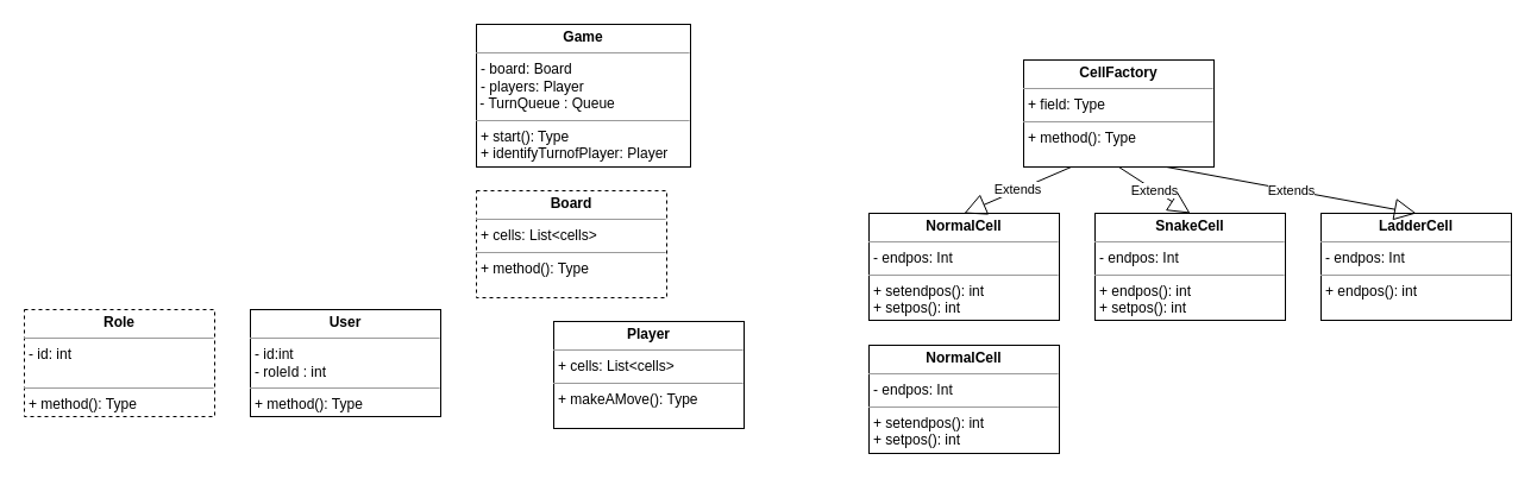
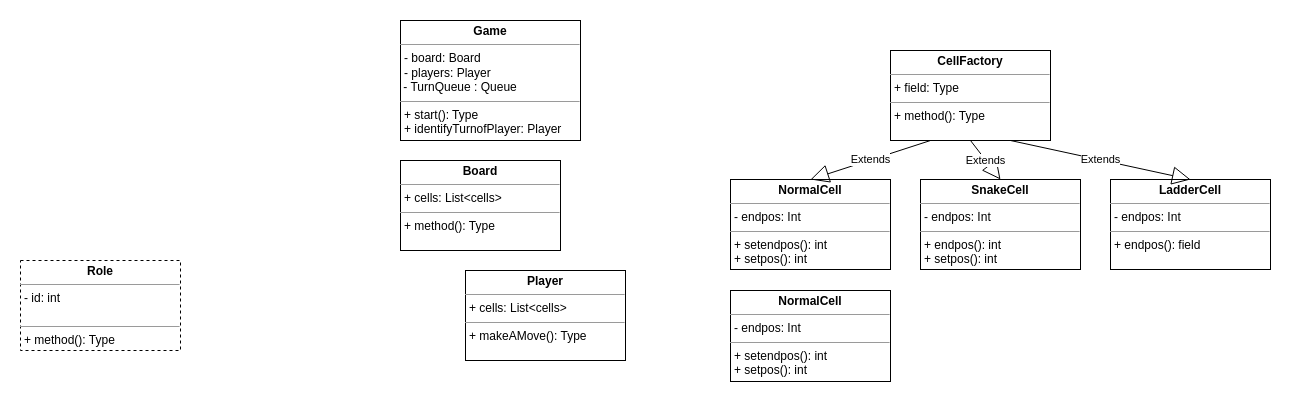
- <mxCell id="2" value="&lt;p style=&quot;margin: 0px ; margin-top: 4px ; text-align: center&quot;&gt;&lt;b&gt;CellFactory&lt;/b&gt;&lt;/p&gt;&lt;hr size=&quot;1&quot;&gt;&lt;p style=&quot;margin: 0px ; margin-left: 4px&quot;&gt;+ field: Type&lt;/p&gt;&lt;hr size=&quot;1&quot;&gt;&lt;p style=&quot;margin: 0px ; margin-left: 4px&quot;&gt;+ method(): Type&lt;/p&gt;" style="verticalAlign=top;align=left;overflow=fill;fontSize=12;fontFamily=Helvetica;html=1;hachureGap=4;pointerEvents=0;" vertex="1" parent="1"><mxGeometry x="860" y="50" width="160" height="90" as="geometry" /></mxCell>
+ <mxCell id="2" value="&lt;p style=&quot;margin: 0px ; margin-top: 4px ; text-align: center&quot;&gt;&lt;b&gt;CellFactory&lt;/b&gt;&lt;/p&gt;&lt;hr size=&quot;1&quot;&gt;&lt;p style=&quot;margin: 0px ; margin-left: 4px&quot;&gt;+ field: Type&lt;/p&gt;&lt;hr size=&quot;1&quot;&gt;&lt;p style=&quot;margin: 0px ; margin-left: 4px&quot;&gt;+ method(): Type&lt;/p&gt;" style="verticalAlign=top;align=left;overflow=fill;fontSize=12;fontFamily=Helvetica;html=1;hachureGap=4;pointerEvents=0;" vertex="1" parent="1"><mxGeometry x="890" y="50" width="160" height="90" as="geometry" /></mxCell>
- <mxCell id="5" value="&lt;p style=&quot;margin: 0px ; margin-top: 4px ; text-align: center&quot;&gt;&lt;b&gt;LadderCell&lt;/b&gt;&lt;/p&gt;&lt;hr size=&quot;1&quot;&gt;&lt;p style=&quot;margin: 0px ; margin-left: 4px&quot;&gt;- endpos: Int&lt;/p&gt;&lt;hr size=&quot;1&quot;&gt;&lt;p style=&quot;margin: 0px ; margin-left: 4px&quot;&gt;+ endpos(): int&lt;/p&gt;" style="verticalAlign=top;align=left;overflow=fill;fontSize=12;fontFamily=Helvetica;html=1;hachureGap=4;pointerEvents=0;" vertex="1" parent="1"><mxGeometry x="1110" y="179" width="160" height="90" as="geometry" /></mxCell>
+ <mxCell id="5" value="&lt;p style=&quot;margin: 0px ; margin-top: 4px ; text-align: center&quot;&gt;&lt;b&gt;LadderCell&lt;/b&gt;&lt;/p&gt;&lt;hr size=&quot;1&quot;&gt;&lt;p style=&quot;margin: 0px ; margin-left: 4px&quot;&gt;- endpos: Int&lt;/p&gt;&lt;hr size=&quot;1&quot;&gt;&lt;p style=&quot;margin: 0px ; margin-left: 4px&quot;&gt;+ endpos(): field&lt;/p&gt;" style="verticalAlign=top;align=left;overflow=fill;fontSize=12;fontFamily=Helvetica;html=1;hachureGap=4;pointerEvents=0;" vertex="1" parent="1"><mxGeometry x="1110" y="179" width="160" height="90" as="geometry" /></mxCell>
- <mxCell id="10" value="&lt;p style=&quot;margin: 0px ; margin-top: 4px ; text-align: center&quot;&gt;&lt;b&gt;Board&lt;/b&gt;&lt;/p&gt;&lt;hr size=&quot;1&quot;&gt;&lt;p style=&quot;margin: 0px ; margin-left: 4px&quot;&gt;+ cells: List&amp;lt;cells&amp;gt;&lt;/p&gt;&lt;hr size=&quot;1&quot;&gt;&lt;p style=&quot;margin: 0px ; margin-left: 4px&quot;&gt;+ method(): Type&lt;/p&gt;" style="verticalAlign=top;align=left;overflow=fill;fontSize=12;fontFamily=Helvetica;html=1;hachureGap=4;pointerEvents=0;dashed=1;" vertex="1" parent="1"><mxGeometry x="400" y="160" width="160" height="90" as="geometry" /></mxCell>
+ <mxCell id="10" value="&lt;p style=&quot;margin: 0px ; margin-top: 4px ; text-align: center&quot;&gt;&lt;b&gt;Board&lt;/b&gt;&lt;/p&gt;&lt;hr size=&quot;1&quot;&gt;&lt;p style=&quot;margin: 0px ; margin-left: 4px&quot;&gt;+ cells: List&amp;lt;cells&amp;gt;&lt;/p&gt;&lt;hr size=&quot;1&quot;&gt;&lt;p style=&quot;margin: 0px ; margin-left: 4px&quot;&gt;+ method(): Type&lt;/p&gt;" style="verticalAlign=top;align=left;overflow=fill;fontSize=12;fontFamily=Helvetica;html=1;hachureGap=4;pointerEvents=0;" vertex="1" parent="1"><mxGeometry x="400" y="160" width="160" height="90" as="geometry" /></mxCell>
- <mxCell id="12" value="&lt;p style=&quot;margin: 0px ; margin-top: 4px ; text-align: center&quot;&gt;&lt;b&gt;User&lt;/b&gt;&lt;/p&gt;&lt;hr size=&quot;1&quot;&gt;&lt;p style=&quot;margin: 0px ; margin-left: 4px&quot;&gt;- id:int&lt;/p&gt;&lt;p style=&quot;margin: 0px ; margin-left: 4px&quot;&gt;- roleId : int&lt;/p&gt;&lt;hr size=&quot;1&quot;&gt;&lt;p style=&quot;margin: 0px ; margin-left: 4px&quot;&gt;+ method(): Type&lt;/p&gt;" style="verticalAlign=top;align=left;overflow=fill;fontSize=12;fontFamily=Helvetica;html=1;hachureGap=4;pointerEvents=0;" vertex="1" parent="1"><mxGeometry x="210" y="260" width="160" height="90" as="geometry" /></mxCell>
